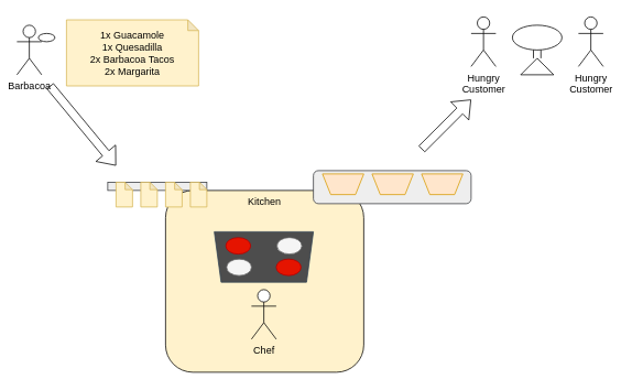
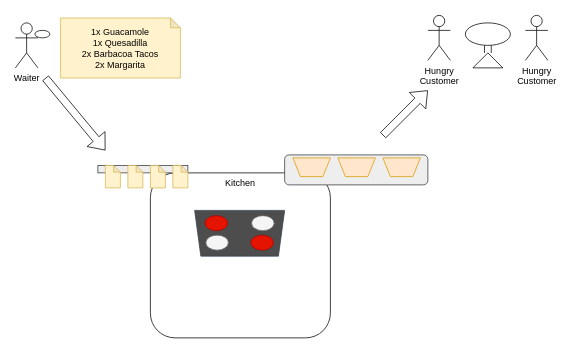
- <mxCell id="13" value="Barbacoa" style="shape=umlActor;verticalLabelPosition=bottom;verticalAlign=top;html=1;outlineConnect=0;" vertex="1" parent="12"><mxGeometry width="30" height="60" as="geometry" /></mxCell>
+ <mxCell id="13" value="Waiter" style="shape=umlActor;verticalLabelPosition=bottom;verticalAlign=top;html=1;outlineConnect=0;" vertex="1" parent="12"><mxGeometry width="30" height="60" as="geometry" /></mxCell>
- <mxCell id="2" value="Kitchen" style="rounded=1;whiteSpace=wrap;html=1;verticalAlign=top;fillColor=#fff2cc;" vertex="1" parent="1"><mxGeometry x="200" y="230" width="240" height="220" as="geometry" /></mxCell>
+ <mxCell id="2" value="Kitchen" style="rounded=1;whiteSpace=wrap;html=1;verticalAlign=top;" vertex="1" parent="1"><mxGeometry x="200" y="230" width="240" height="220" as="geometry" /></mxCell>
- <mxCell id="4" value="Chef" style="shape=umlActor;verticalLabelPosition=bottom;verticalAlign=top;html=1;outlineConnect=0;" vertex="1" parent="1"><mxGeometry x="304" y="350" width="30" height="60" as="geometry" /></mxCell>
